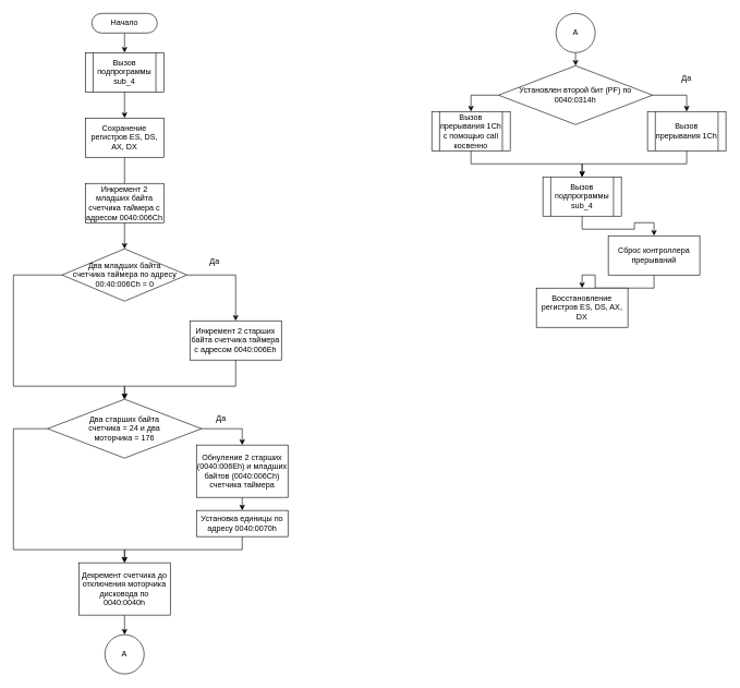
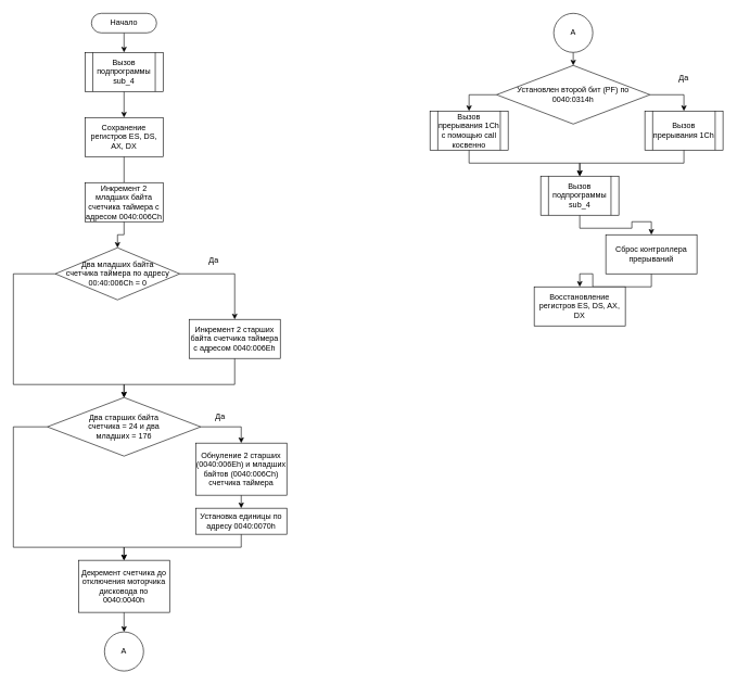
- <mxCell id="12" value="Два младших байта &lt;br&gt;счетчика таймера по адресу 00:40:006Сh = 0" style="rhombus;whiteSpace=wrap;html=1;" parent="1" vertex="1"><mxGeometry x="94.5" y="380" width="191" height="80" as="geometry" /></mxCell>
+ <mxCell id="12" value="Два младших байта &lt;br&gt;счетчика таймера по адресу 00:40:006Сh = 0" style="rhombus;whiteSpace=wrap;html=1;" parent="1" vertex="1"><mxGeometry x="84.5" y="380" width="191" height="80" as="geometry" /></mxCell>
- <mxCell id="17" value="Два старших байта &lt;br&gt;счетчика = 24 и два &lt;br&gt;моторчика = 176" style="rhombus;whiteSpace=wrap;html=1;" parent="1" vertex="1"><mxGeometry x="72.25" y="610" width="235.5" height="90" as="geometry" /></mxCell>
+ <mxCell id="17" value="Два старших байта &lt;br&gt;счетчика = 24 и два &lt;br&gt;младших = 176" style="rhombus;whiteSpace=wrap;html=1;" parent="1" vertex="1"><mxGeometry x="72.25" y="610" width="235.5" height="90" as="geometry" /></mxCell>
